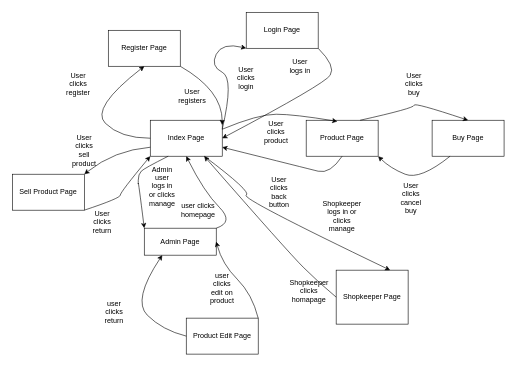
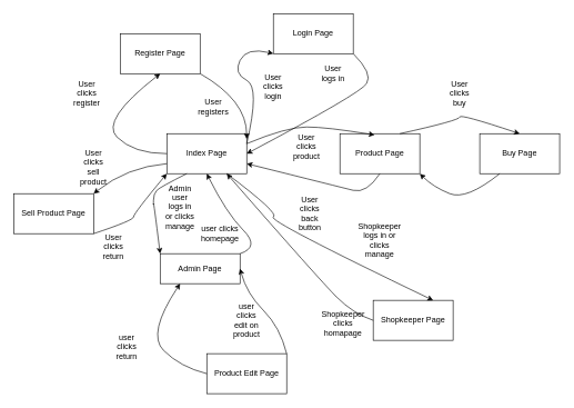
- <mxCell id="27" value="User clicks cancel buy" style="text;html=1;strokeColor=none;fillColor=none;align=center;verticalAlign=middle;whiteSpace=wrap;rounded=0;" parent="1" vertex="1"><mxGeometry x="660" y="310" width="50" height="40" as="geometry" /></mxCell>
- <mxCell id="5" value="Shopkeeper Page" style="rounded=0;whiteSpace=wrap;html=1;" parent="1" vertex="1"><mxGeometry x="560" y="450" width="120" height="90" as="geometry" /></mxCell>
+ <mxCell id="5" value="Shopkeeper Page" style="rounded=0;whiteSpace=wrap;html=1;" parent="1" vertex="1"><mxGeometry x="560" y="450" width="120" height="60" as="geometry" /></mxCell>
